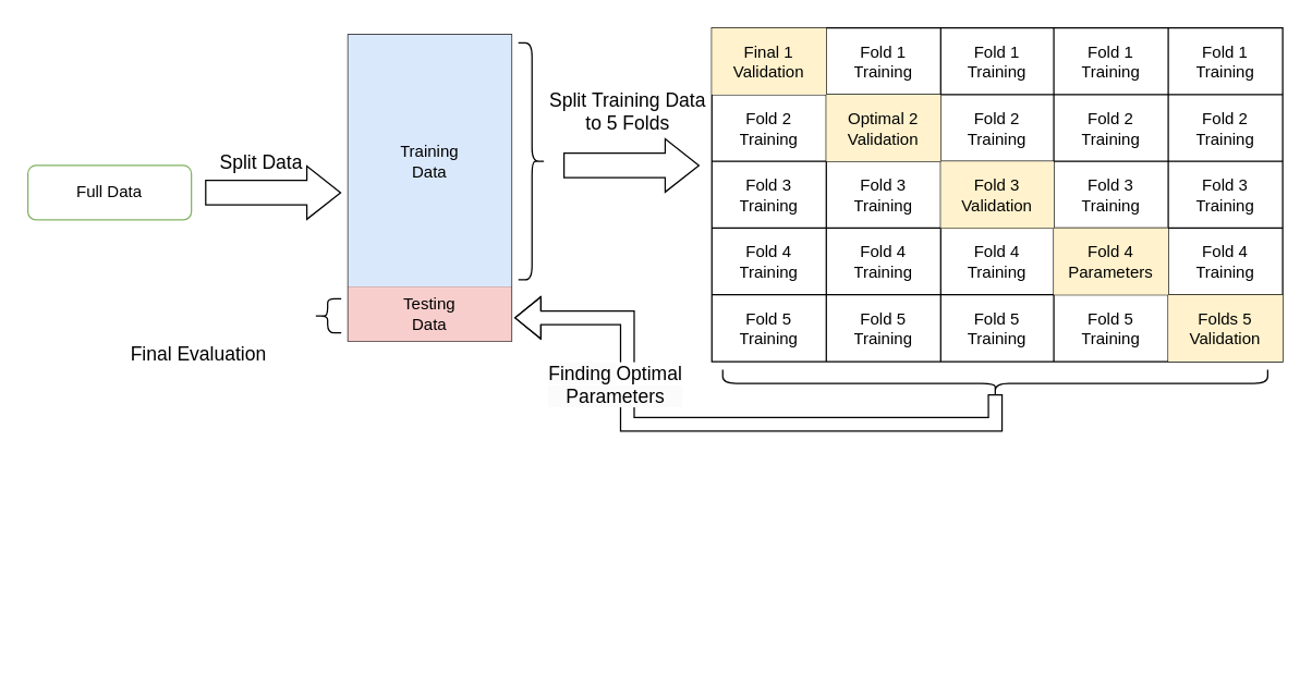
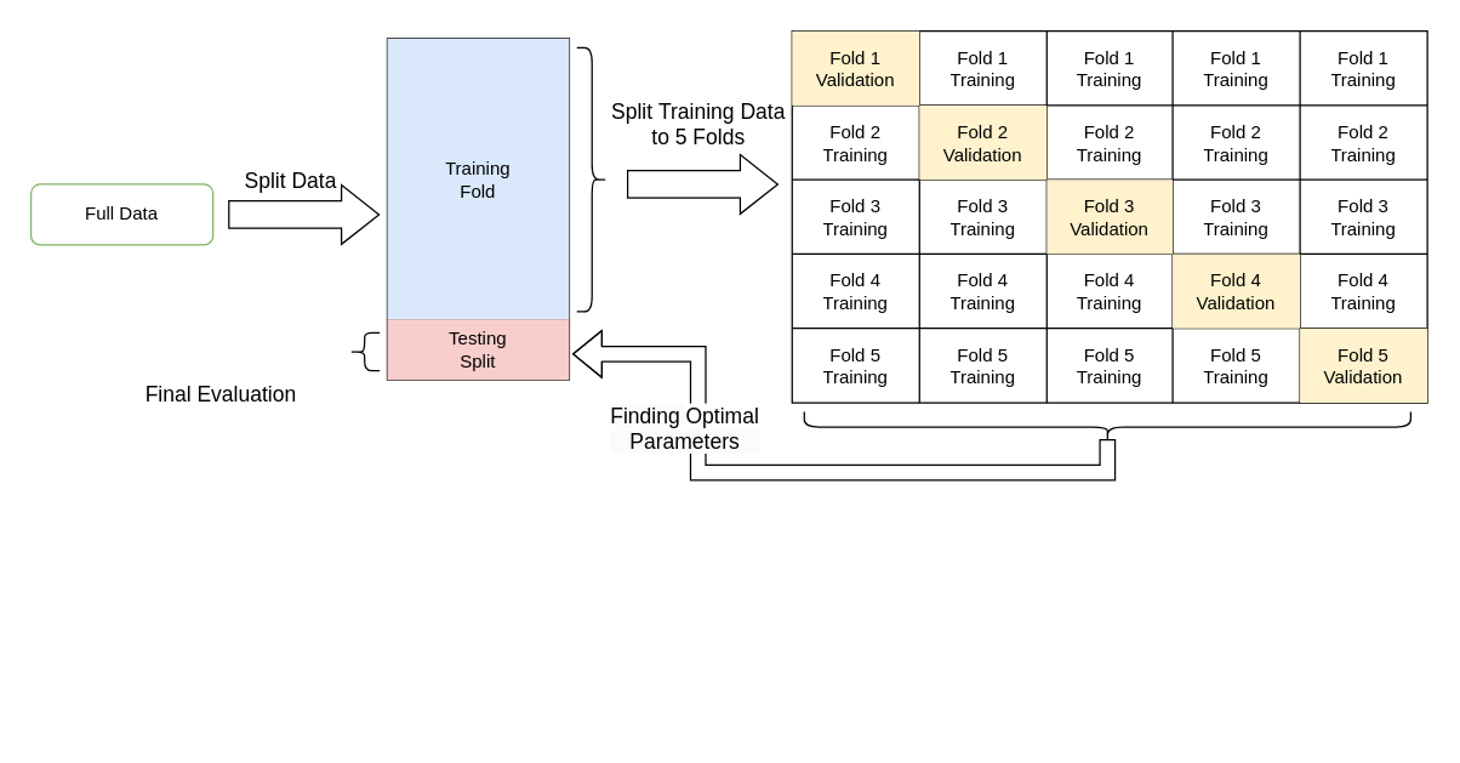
- <mxCell id="5" value="Final 1 Validation" style="shape=partialRectangle;html=1;whiteSpace=wrap;connectable=0;strokeColor=#d6b656;overflow=hidden;fillColor=#fff2cc;top=0;left=0;bottom=0;right=0;pointerEvents=1;" vertex="1" parent="4"><mxGeometry width="84" height="49" as="geometry"><mxRectangle width="84" height="49" as="alternateBounds" /></mxGeometry></mxCell>
+ <mxCell id="5" value="Fold 1 Validation" style="shape=partialRectangle;html=1;whiteSpace=wrap;connectable=0;strokeColor=#d6b656;overflow=hidden;fillColor=#fff2cc;top=0;left=0;bottom=0;right=0;pointerEvents=1;" vertex="1" parent="4"><mxGeometry width="84" height="49" as="geometry"><mxRectangle width="84" height="49" as="alternateBounds" /></mxGeometry></mxCell>
- <mxCell id="12" value="Optimal 2 Validation" style="shape=partialRectangle;html=1;whiteSpace=wrap;connectable=0;strokeColor=#d6b656;overflow=hidden;fillColor=#fff2cc;top=0;left=0;bottom=0;right=0;pointerEvents=1;" vertex="1" parent="10"><mxGeometry x="84" width="84" height="49" as="geometry"><mxRectangle width="84" height="49" as="alternateBounds" /></mxGeometry></mxCell>
+ <mxCell id="12" value="Fold 2 Validation" style="shape=partialRectangle;html=1;whiteSpace=wrap;connectable=0;strokeColor=#d6b656;overflow=hidden;fillColor=#fff2cc;top=0;left=0;bottom=0;right=0;pointerEvents=1;" vertex="1" parent="10"><mxGeometry x="84" width="84" height="49" as="geometry"><mxRectangle width="84" height="49" as="alternateBounds" /></mxGeometry></mxCell>
- <mxCell id="36" value="Training&lt;div&gt;Data&lt;/div&gt;" style="shape=partialRectangle;html=1;whiteSpace=wrap;connectable=0;strokeColor=#6c8ebf;overflow=hidden;fillColor=#dae8fc;top=0;left=0;bottom=0;right=0;pointerEvents=1;" vertex="1" parent="35"><mxGeometry width="120" height="185" as="geometry"><mxRectangle width="120" height="185" as="alternateBounds" /></mxGeometry></mxCell>
+ <mxCell id="36" value="Training&lt;div&gt;Fold&lt;/div&gt;" style="shape=partialRectangle;html=1;whiteSpace=wrap;connectable=0;strokeColor=#6c8ebf;overflow=hidden;fillColor=#dae8fc;top=0;left=0;bottom=0;right=0;pointerEvents=1;" vertex="1" parent="35"><mxGeometry width="120" height="185" as="geometry"><mxRectangle width="120" height="185" as="alternateBounds" /></mxGeometry></mxCell>
- <mxCell id="26" value="Fold 4 Parameters" style="shape=partialRectangle;html=1;whiteSpace=wrap;connectable=0;strokeColor=#d6b656;overflow=hidden;fillColor=#fff2cc;top=0;left=0;bottom=0;right=0;pointerEvents=1;" vertex="1" parent="22"><mxGeometry x="251" width="84" height="49" as="geometry"><mxRectangle width="84" height="49" as="alternateBounds" /></mxGeometry></mxCell>
+ <mxCell id="26" value="Fold 4 Validation" style="shape=partialRectangle;html=1;whiteSpace=wrap;connectable=0;strokeColor=#d6b656;overflow=hidden;fillColor=#fff2cc;top=0;left=0;bottom=0;right=0;pointerEvents=1;" vertex="1" parent="22"><mxGeometry x="251" width="84" height="49" as="geometry"><mxRectangle width="84" height="49" as="alternateBounds" /></mxGeometry></mxCell>
- <mxCell id="38" value="Testing&lt;div&gt;Data&lt;/div&gt;" style="shape=partialRectangle;html=1;whiteSpace=wrap;connectable=0;strokeColor=#b85450;overflow=hidden;fillColor=#f8cecc;top=0;left=0;bottom=0;right=0;pointerEvents=1;" vertex="1" parent="37"><mxGeometry width="120" height="40" as="geometry"><mxRectangle width="120" height="40" as="alternateBounds" /></mxGeometry></mxCell>
+ <mxCell id="38" value="Testing&lt;div&gt;Split&lt;/div&gt;" style="shape=partialRectangle;html=1;whiteSpace=wrap;connectable=0;strokeColor=#b85450;overflow=hidden;fillColor=#f8cecc;top=0;left=0;bottom=0;right=0;pointerEvents=1;" vertex="1" parent="37"><mxGeometry width="120" height="40" as="geometry"><mxRectangle width="120" height="40" as="alternateBounds" /></mxGeometry></mxCell>
- <mxCell id="33" value="Folds 5 Validation" style="shape=partialRectangle;html=1;whiteSpace=wrap;connectable=0;strokeColor=#d6b656;overflow=hidden;fillColor=#fff2cc;top=0;left=0;bottom=0;right=0;pointerEvents=1;" vertex="1" parent="28"><mxGeometry x="335" width="84" height="49" as="geometry"><mxRectangle width="84" height="49" as="alternateBounds" /></mxGeometry></mxCell>
+ <mxCell id="33" value="Fold 5 Validation" style="shape=partialRectangle;html=1;whiteSpace=wrap;connectable=0;strokeColor=#d6b656;overflow=hidden;fillColor=#fff2cc;top=0;left=0;bottom=0;right=0;pointerEvents=1;" vertex="1" parent="28"><mxGeometry x="335" width="84" height="49" as="geometry"><mxRectangle width="84" height="49" as="alternateBounds" /></mxGeometry></mxCell>
